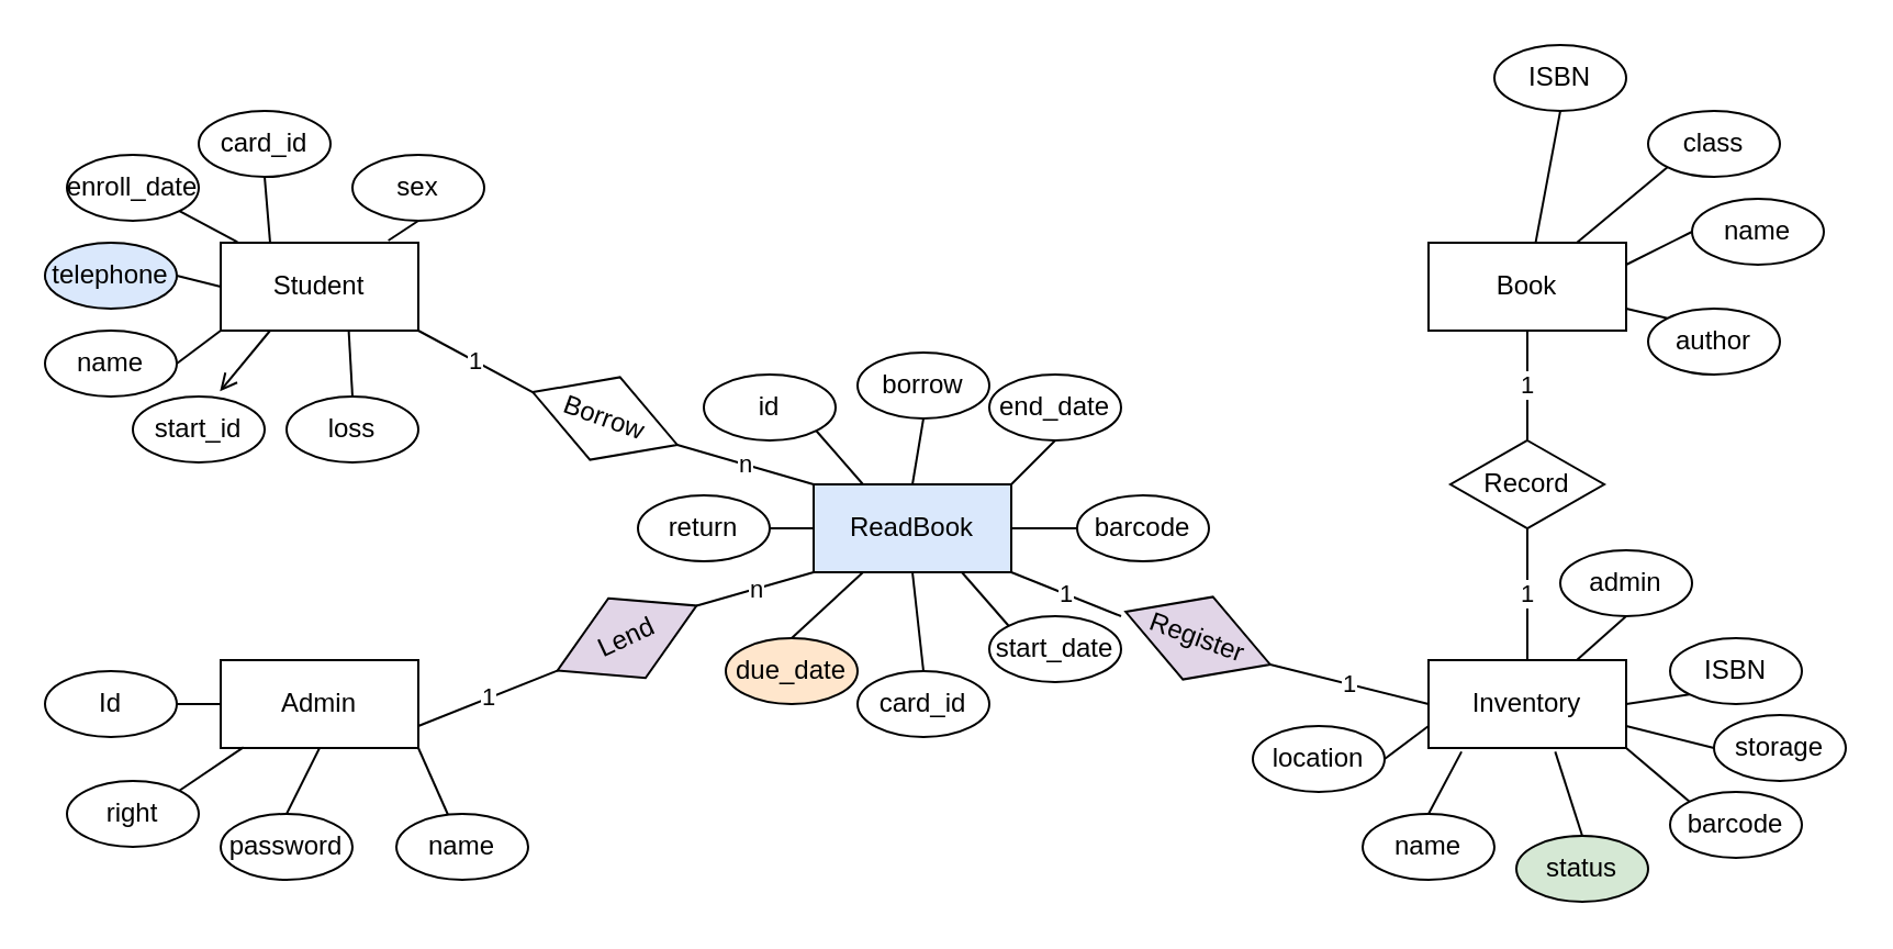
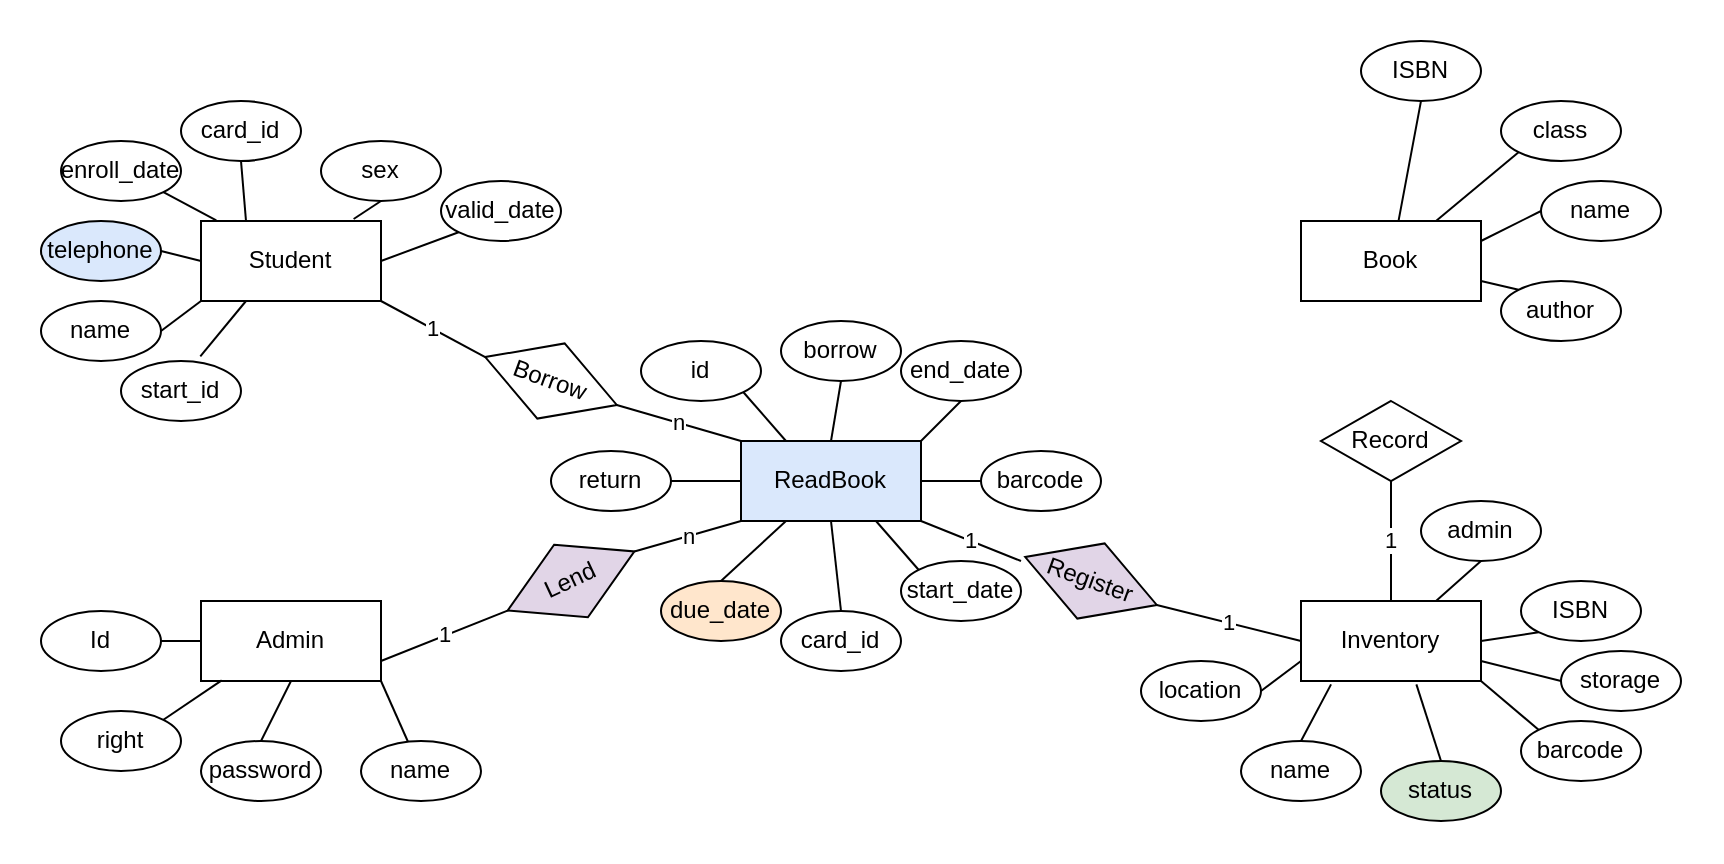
+ <mxCell id="33" value="valid_date" style="ellipse;whiteSpace=wrap;html=1;" vertex="1" parent="1"><mxGeometry x="220" y="90" width="60" height="30" as="geometry" /></mxCell>
+ <mxCell id="60" value="" style="endArrow=none;html=1;rounded=0;exitX=1;exitY=0.5;exitDx=0;exitDy=0;entryX=0;entryY=1;entryDx=0;entryDy=0;" edge="1" parent="1" source="3" target="33"><mxGeometry width="50" height="50" relative="1" as="geometry"><mxPoint x="180" y="160" as="sourcePoint" /><mxPoint x="230" y="110" as="targetPoint" /></mxGeometry></mxCell>
- <mxCell id="63" value="" style="endArrow=none;html=1;rounded=0;entryX=0.5;entryY=0;entryDx=0;entryDy=0;exitX=0.648;exitY=1.008;exitDx=0;exitDy=0;exitPerimeter=0;" edge="1" parent="1" source="3" target="32"><mxGeometry width="50" height="50" relative="1" as="geometry"><mxPoint x="190" y="60" as="sourcePoint" /><mxPoint x="240" y="10" as="targetPoint" /></mxGeometry></mxCell>
- <mxCell id="62" value="" style="endArrow=open;html=1;rounded=0;entryX=0.661;entryY=-0.078;entryDx=0;entryDy=0;entryPerimeter=0;exitX=0.25;exitY=1;exitDx=0;exitDy=0;" edge="1" parent="1" source="3" target="29"><mxGeometry width="50" height="50" relative="1" as="geometry"><mxPoint x="120" y="140" as="sourcePoint" /><mxPoint x="230" y="0" as="targetPoint" /></mxGeometry></mxCell>
+ <mxCell id="62" value="" style="endArrow=none;html=1;rounded=0;entryX=0.661;entryY=-0.078;entryDx=0;entryDy=0;entryPerimeter=0;exitX=0.25;exitY=1;exitDx=0;exitDy=0;" edge="1" parent="1" source="3" target="29"><mxGeometry width="50" height="50" relative="1" as="geometry"><mxPoint x="120" y="140" as="sourcePoint" /><mxPoint x="230" y="0" as="targetPoint" /></mxGeometry></mxCell>
- <mxCell id="11" value="1" style="endArrow=none;html=1;rounded=0;entryX=0.5;entryY=1;entryDx=0;entryDy=0;exitX=0.5;exitY=0;exitDx=0;exitDy=0;" edge="1" parent="1" source="10" target="6"><mxGeometry width="50" height="50" relative="1" as="geometry"><mxPoint x="690" y="200" as="sourcePoint" /><mxPoint x="740" y="150" as="targetPoint" /></mxGeometry></mxCell>
- <mxCell id="32" value="loss" style="ellipse;whiteSpace=wrap;html=1;" vertex="1" parent="1"><mxGeometry x="130" y="180" width="60" height="30" as="geometry" /></mxCell>
- <mxCell id="49" value="return" style="ellipse;whiteSpace=wrap;html=1;" vertex="1" parent="1"><mxGeometry x="290" y="225" width="60" height="30" as="geometry" /></mxCell>
+ <mxCell id="49" value="return" style="ellipse;whiteSpace=wrap;html=1;" vertex="1" parent="1"><mxGeometry x="275" y="225" width="60" height="30" as="geometry" /></mxCell>
